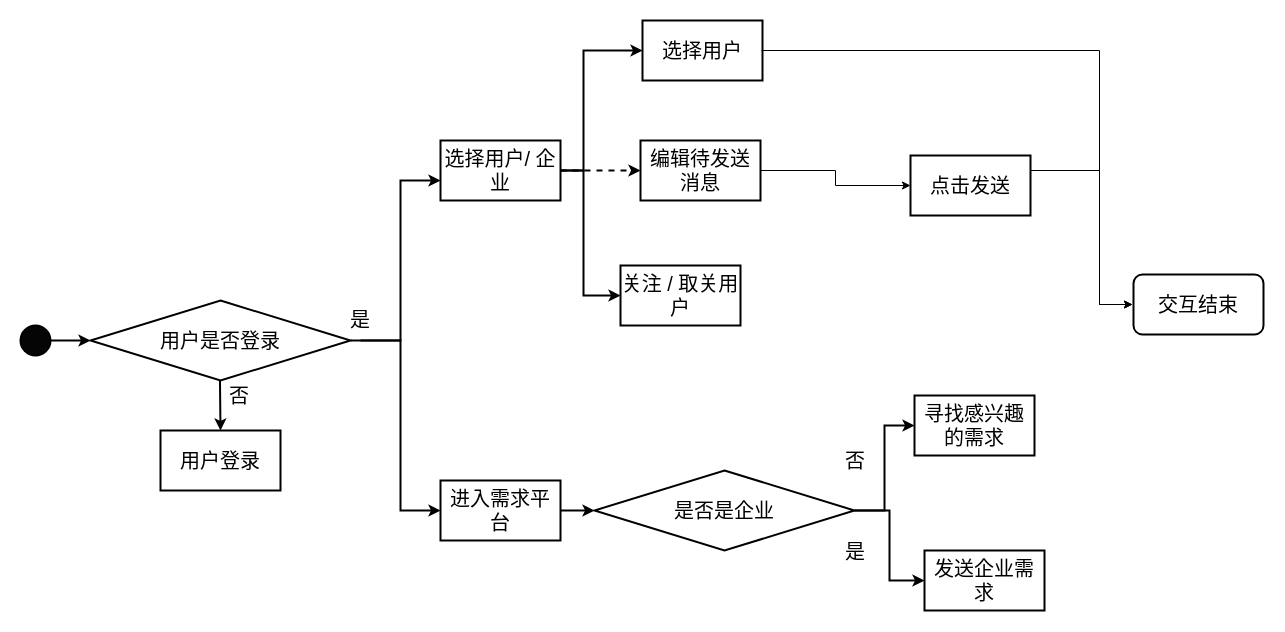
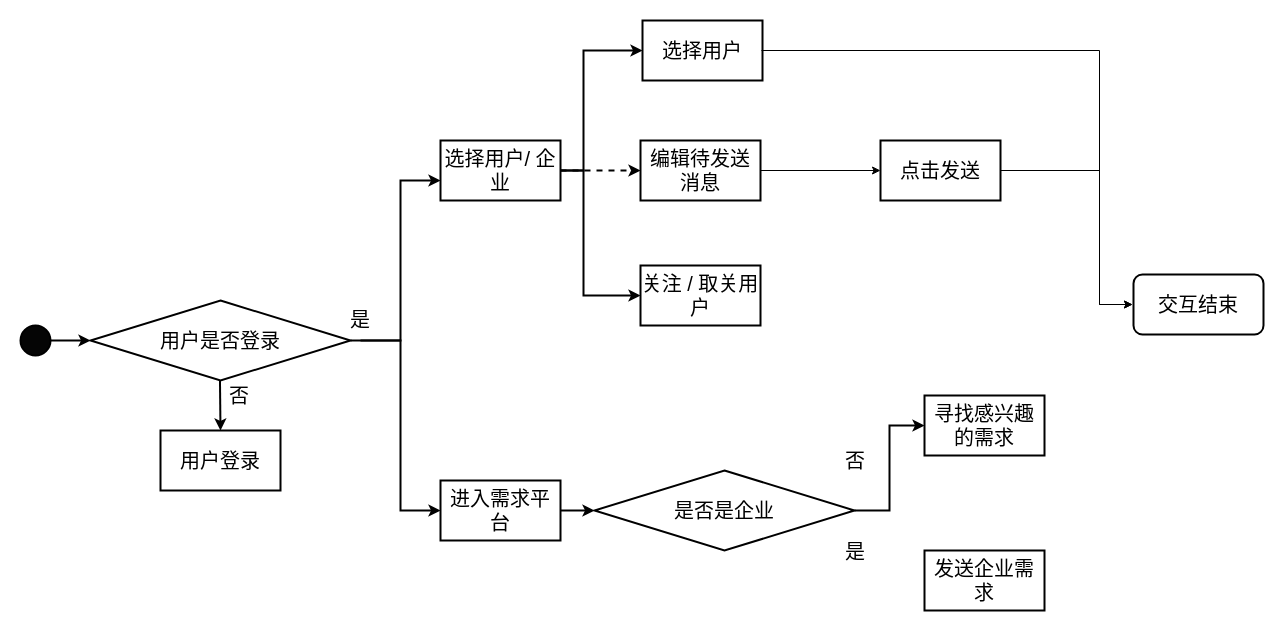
- <mxCell id="30" value="&lt;font style=&quot;font-size: 20px;&quot;&gt;点击发送&lt;/font&gt;" style="rounded=0;whiteSpace=wrap;html=1;strokeWidth=2;" vertex="1" parent="1"><mxGeometry x="910" y="155" width="120" height="60" as="geometry" /></mxCell>
+ <mxCell id="30" value="&lt;font style=&quot;font-size: 20px;&quot;&gt;点击发送&lt;/font&gt;" style="rounded=0;whiteSpace=wrap;html=1;strokeWidth=2;" vertex="1" parent="1"><mxGeometry x="880" y="140" width="120" height="60" as="geometry" /></mxCell>
- <mxCell id="28" value="&lt;font style=&quot;font-size: 20px;&quot;&gt;关注 / 取关用户&lt;/font&gt;" style="rounded=0;whiteSpace=wrap;html=1;strokeWidth=2;" vertex="1" parent="1"><mxGeometry x="620" y="265" width="120" height="60" as="geometry" /></mxCell>
+ <mxCell id="28" value="&lt;font style=&quot;font-size: 20px;&quot;&gt;关注 / 取关用户&lt;/font&gt;" style="rounded=0;whiteSpace=wrap;html=1;strokeWidth=2;" vertex="1" parent="1"><mxGeometry x="640" y="265" width="120" height="60" as="geometry" /></mxCell>
- <mxCell id="25" value="&lt;font style=&quot;font-size: 20px;&quot;&gt;寻找感兴趣的需求&lt;/font&gt;" style="rounded=0;whiteSpace=wrap;html=1;strokeWidth=2;" vertex="1" parent="1"><mxGeometry x="914" y="395" width="120" height="60" as="geometry" /></mxCell>
+ <mxCell id="25" value="&lt;font style=&quot;font-size: 20px;&quot;&gt;寻找感兴趣的需求&lt;/font&gt;" style="rounded=0;whiteSpace=wrap;html=1;strokeWidth=2;" vertex="1" parent="1"><mxGeometry x="924" y="395" width="120" height="60" as="geometry" /></mxCell>
- <mxCell id="31" style="edgeStyle=orthogonalEdgeStyle;rounded=0;orthogonalLoop=1;jettySize=auto;html=1;exitX=1;exitY=0.5;exitDx=0;exitDy=0;entryX=0;entryY=0.5;entryDx=0;entryDy=0;strokeWidth=2;" edge="1" parent="1" source="21" target="26"><mxGeometry relative="1" as="geometry"><mxPoint x="902" y="580" as="targetPoint" /></mxGeometry></mxCell>
